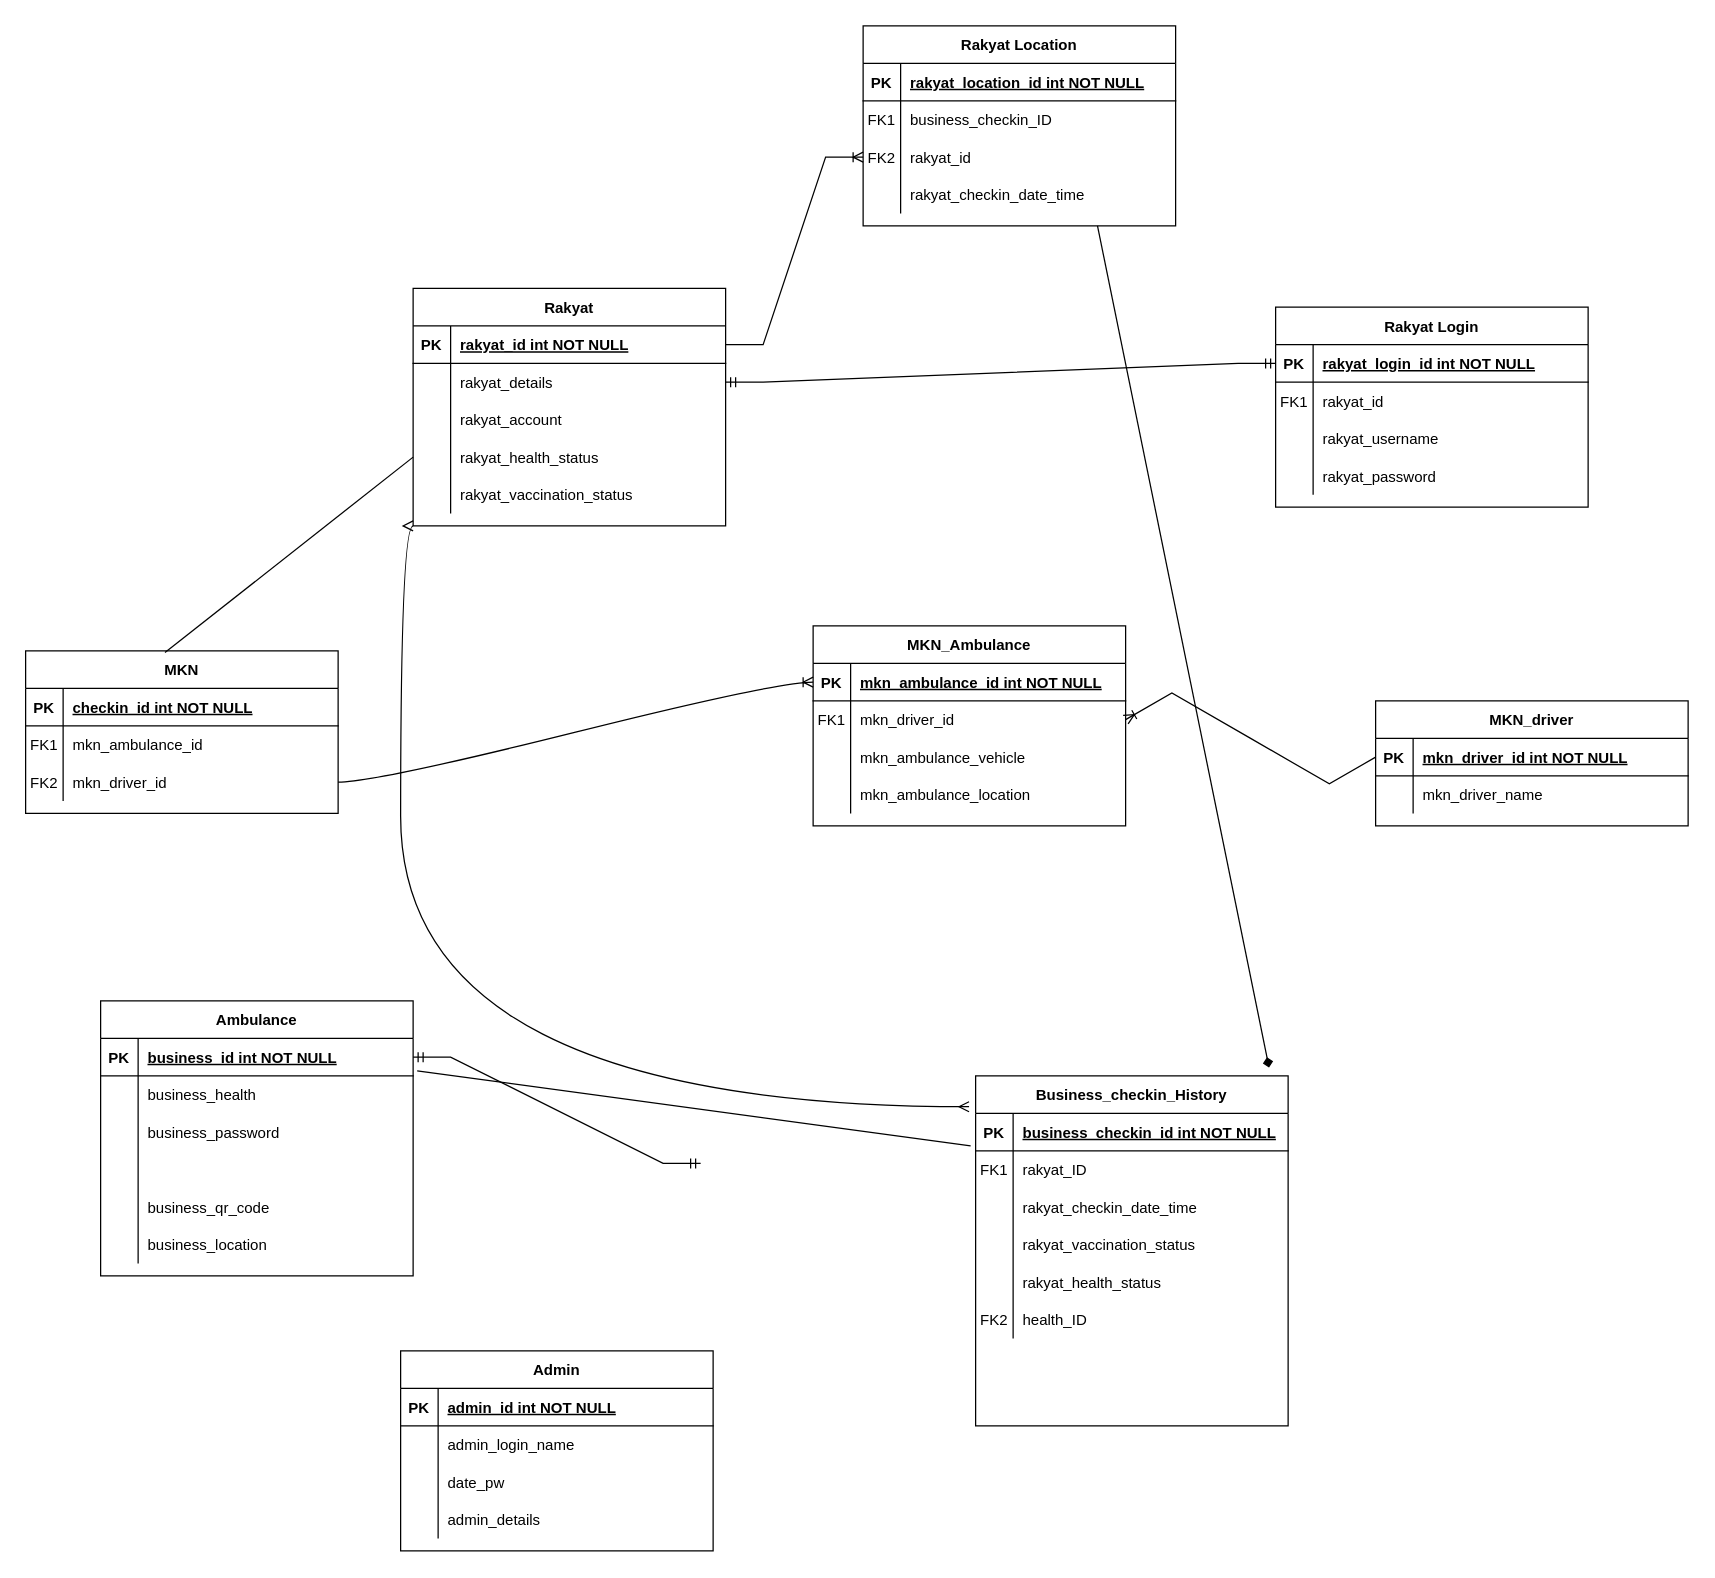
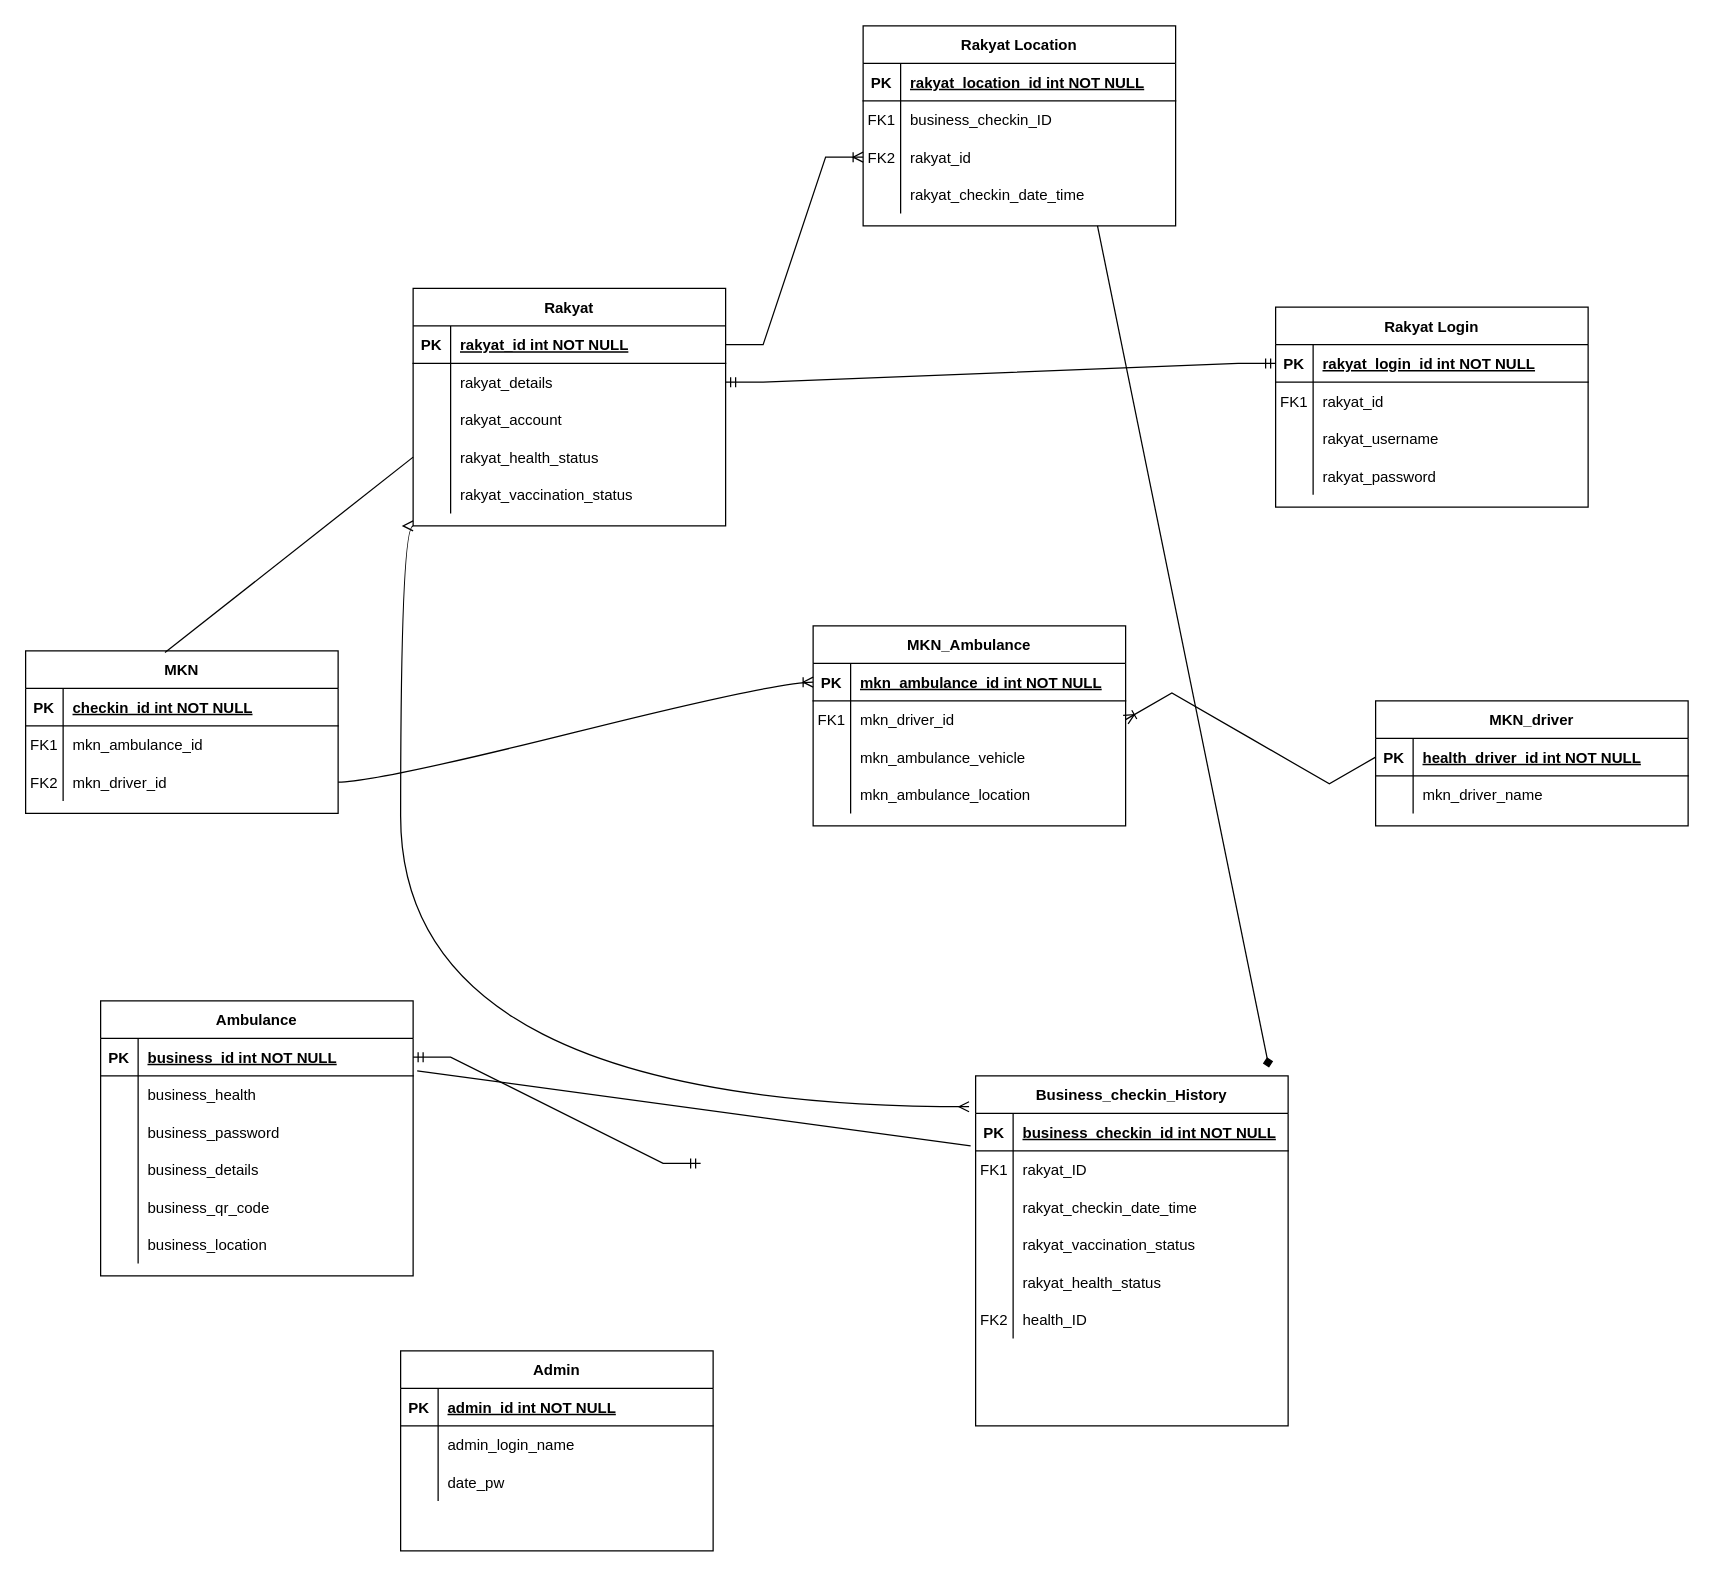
- <mxCell id="102" value="mkn_driver_id int NOT NULL " style="shape=partialRectangle;overflow=hidden;connectable=0;fillColor=none;top=0;left=0;bottom=0;right=0;align=left;spacingLeft=6;fontStyle=5;" parent="100" vertex="1"><mxGeometry x="30" width="220" height="30" as="geometry"><mxRectangle width="220" height="30" as="alternateBounds" /></mxGeometry></mxCell>
+ <mxCell id="102" value="health_driver_id int NOT NULL " style="shape=partialRectangle;overflow=hidden;connectable=0;fillColor=none;top=0;left=0;bottom=0;right=0;align=left;spacingLeft=6;fontStyle=5;" parent="100" vertex="1"><mxGeometry x="30" width="220" height="30" as="geometry"><mxRectangle width="220" height="30" as="alternateBounds" /></mxGeometry></mxCell>
+ <mxCell id="53" value="business_details" style="shape=partialRectangle;overflow=hidden;connectable=0;fillColor=none;top=0;left=0;bottom=0;right=0;align=left;spacingLeft=6;" parent="51" vertex="1"><mxGeometry x="30" width="220" height="30" as="geometry"><mxRectangle width="220" height="30" as="alternateBounds" /></mxGeometry></mxCell>
- <mxCell id="24" value="admin_details" style="shape=partialRectangle;overflow=hidden;connectable=0;fillColor=none;top=0;left=0;bottom=0;right=0;align=left;spacingLeft=6;" parent="22" vertex="1"><mxGeometry x="30" width="220" height="30" as="geometry"><mxRectangle width="220" height="30" as="alternateBounds" /></mxGeometry></mxCell>
